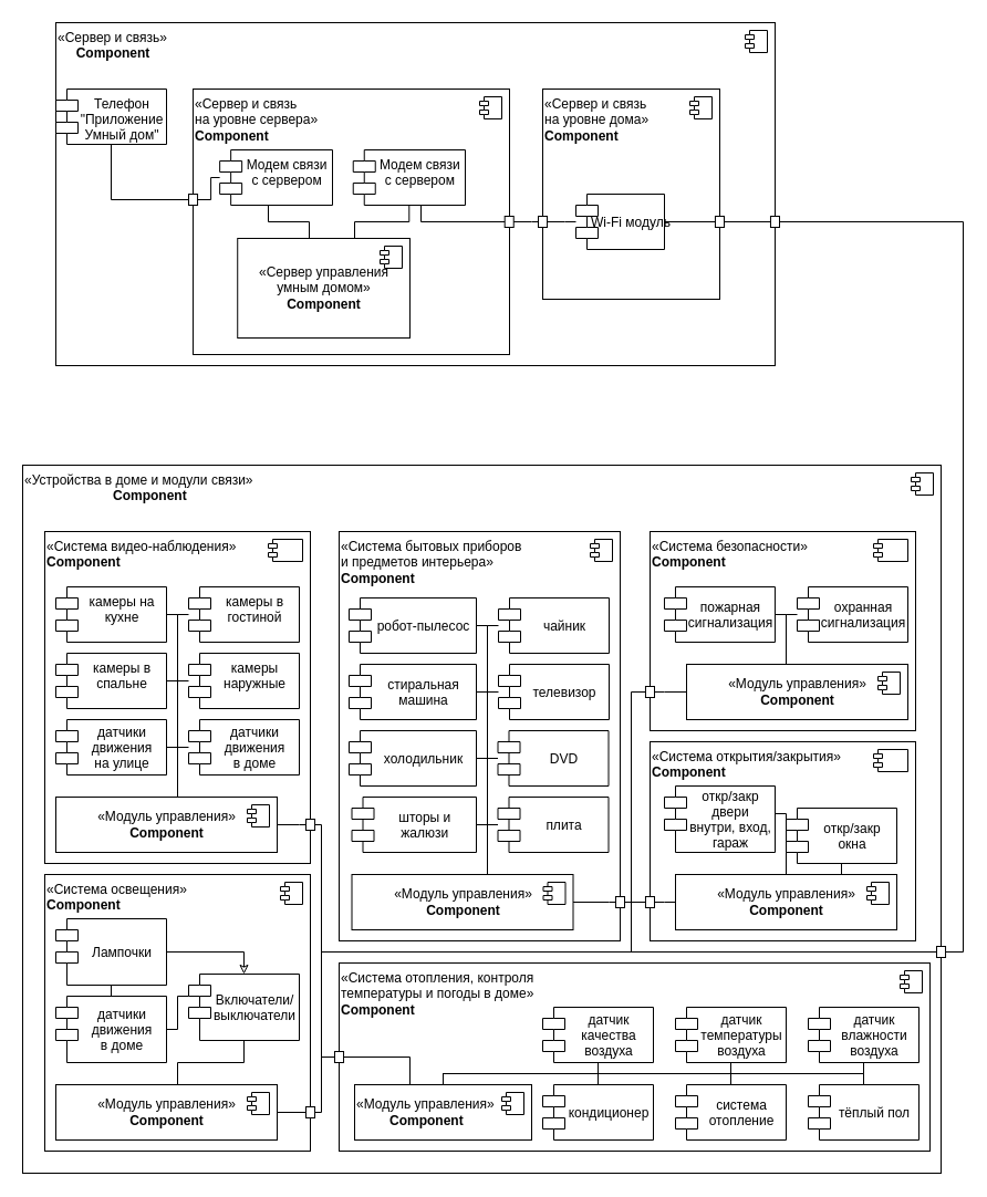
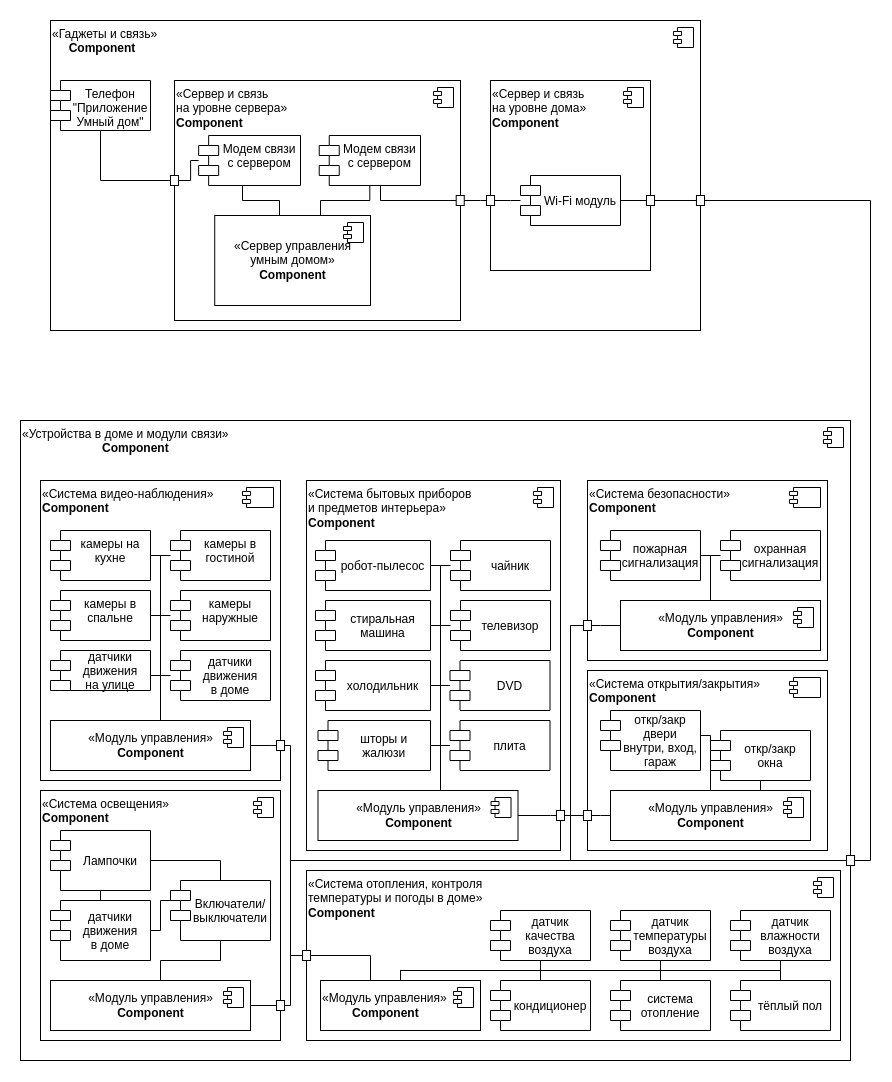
- <mxCell id="2" value="«Сервер и связь»&lt;br&gt;&lt;b&gt;&amp;nbsp; &amp;nbsp; &amp;nbsp;Component&lt;/b&gt;" style="html=1;dropTarget=0;verticalAlign=top;align=left;" parent="1" vertex="1"><mxGeometry x="50" y="20" width="650" height="310" as="geometry" /></mxCell>
+ <mxCell id="2" value="«Гаджеты и связь»&lt;br&gt;&lt;b&gt;&amp;nbsp; &amp;nbsp; &amp;nbsp;Component&lt;/b&gt;" style="html=1;dropTarget=0;verticalAlign=top;align=left;" parent="1" vertex="1"><mxGeometry x="50" y="20" width="650" height="310" as="geometry" /></mxCell>
- <mxCell id="27" value="Wi-Fi модуль" style="shape=module;align=left;spacingLeft=20;align=center;verticalAlign=middle;" parent="23" vertex="1"><mxGeometry x="34.003" y="95" width="80" height="50" as="geometry" /></mxCell>
+ <mxCell id="27" value="Wi-Fi модуль" style="shape=module;align=left;spacingLeft=20;align=center;verticalAlign=middle;" parent="23" vertex="1"><mxGeometry x="34.003" y="95" width="100" height="50" as="geometry" /></mxCell>
- <mxCell id="89" value="датчики&#10;движения&#10;на улице" style="shape=module;align=left;spacingLeft=20;align=center;verticalAlign=middle;" parent="1" vertex="1"><mxGeometry x="50" y="650" width="100" height="50" as="geometry" /></mxCell>
+ <mxCell id="89" value="датчики&#10;движения&#10;на улице" style="shape=module;align=left;spacingLeft=20;align=center;verticalAlign=middle;" parent="1" vertex="1"><mxGeometry x="50" y="650" width="100" height="40" as="geometry" /></mxCell>
- <mxCell id="50" style="edgeStyle=orthogonalEdgeStyle;rounded=0;orthogonalLoop=1;jettySize=auto;html=1;endArrow=classic;endFill=0;" parent="1" source="52" target="54" edge="1"><mxGeometry relative="1" as="geometry"><Array as="points"><mxPoint x="220" y="860" /></Array></mxGeometry></mxCell>
+ <mxCell id="50" style="edgeStyle=orthogonalEdgeStyle;rounded=0;orthogonalLoop=1;jettySize=auto;html=1;endArrow=none;endFill=0;" parent="1" source="52" target="54" edge="1"><mxGeometry relative="1" as="geometry"><Array as="points"><mxPoint x="220" y="860" /></Array></mxGeometry></mxCell>
